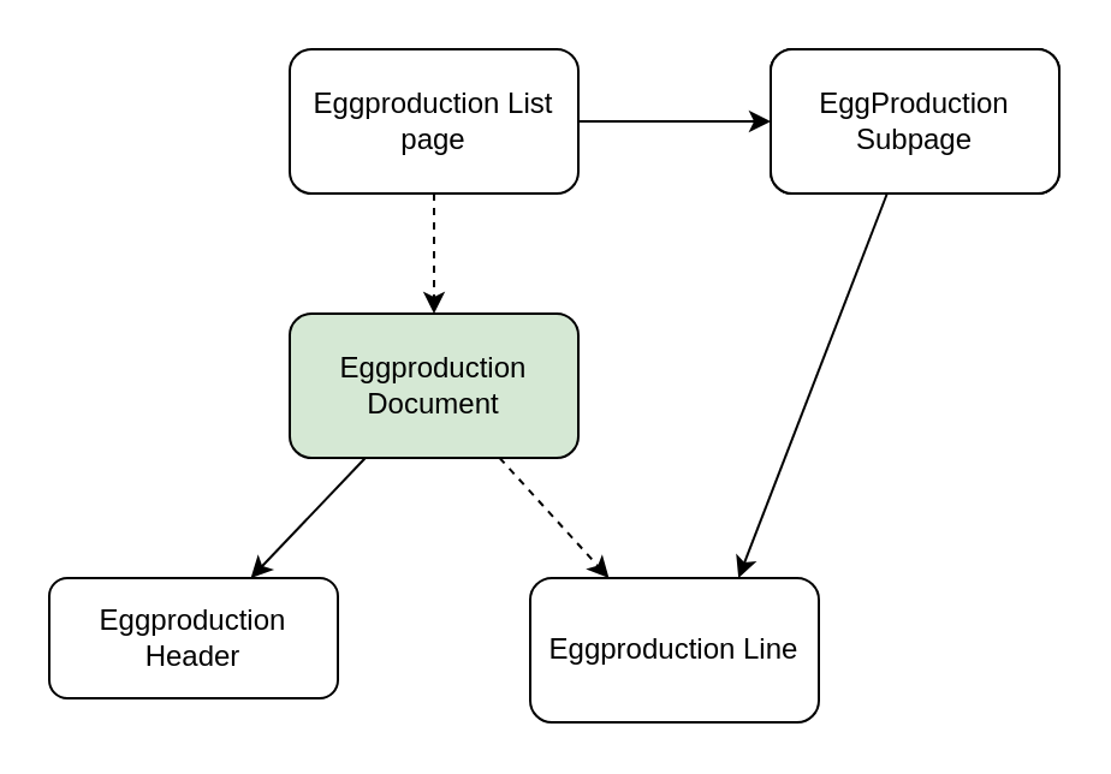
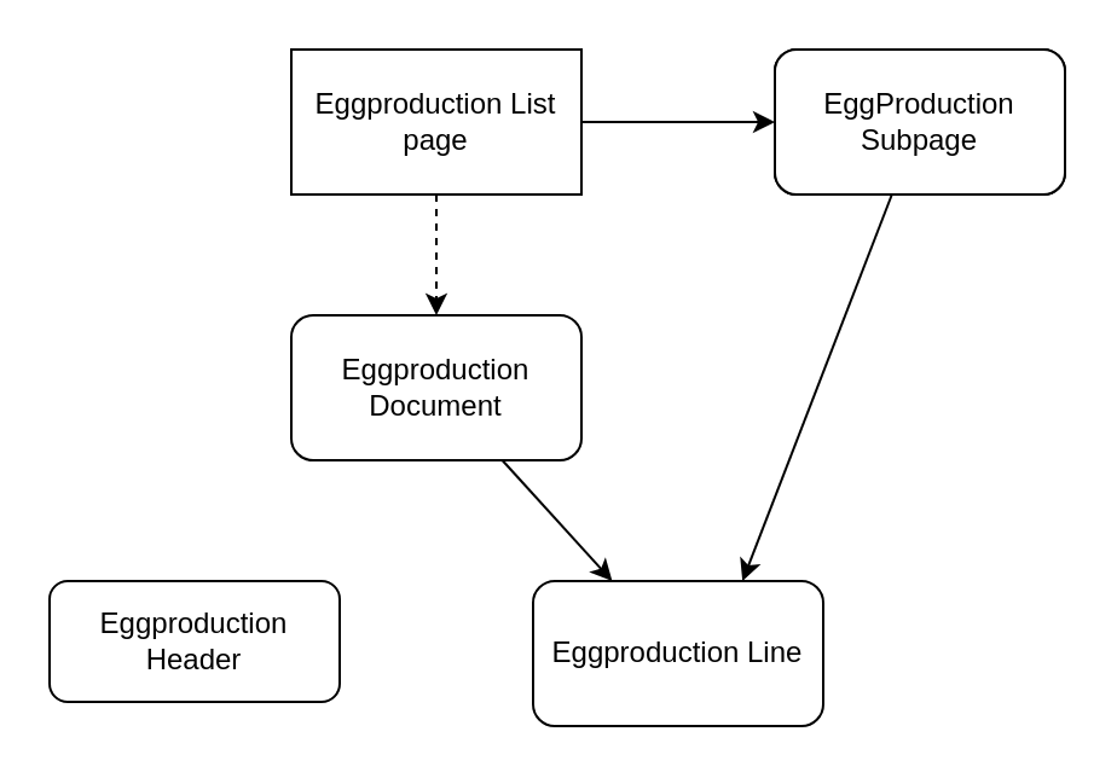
- <mxCell id="4" value="Eggproduction List page" style="rounded=1;whiteSpace=wrap;html=1;" vertex="1" parent="1"><mxGeometry x="120" y="20" width="120" height="60" as="geometry" /></mxCell>
+ <mxCell id="4" value="Eggproduction List page" style="whiteSpace=wrap;html=1;rounded=0;" vertex="1" parent="1"><mxGeometry x="120" y="20" width="120" height="60" as="geometry" /></mxCell>
- <mxCell id="7" value="Eggproduction Document" style="rounded=1;whiteSpace=wrap;html=1;fillColor=#d5e8d4;" vertex="1" parent="1"><mxGeometry x="120" y="130" width="120" height="60" as="geometry" /></mxCell>
+ <mxCell id="7" value="Eggproduction Document" style="rounded=1;whiteSpace=wrap;html=1;" vertex="1" parent="1"><mxGeometry x="120" y="130" width="120" height="60" as="geometry" /></mxCell>
- <mxCell id="6" value="" style="edgeStyle=none;html=1;" edge="1" parent="1" source="7" target="9"><mxGeometry relative="1" as="geometry" /></mxCell>
- <mxCell id="5" value="" style="edgeStyle=none;html=1;dashed=1;" edge="1" parent="1" source="7" target="8"><mxGeometry relative="1" as="geometry" /></mxCell>
+ <mxCell id="5" value="" style="edgeStyle=none;html=1;" edge="1" parent="1" source="7" target="8"><mxGeometry relative="1" as="geometry" /></mxCell>
